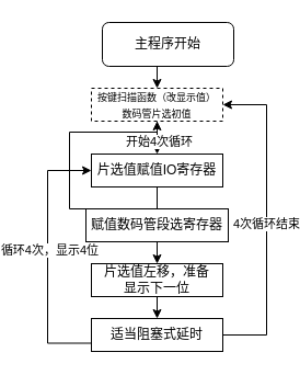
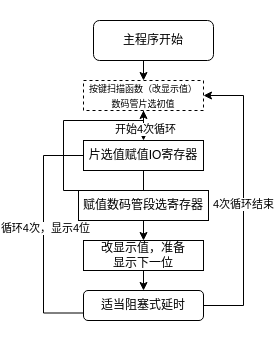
- <mxCell id="13" style="edgeStyle=orthogonalEdgeStyle;rounded=0;orthogonalLoop=1;jettySize=auto;html=1;exitX=0;exitY=0.75;exitDx=0;exitDy=0;entryX=0;entryY=0.5;entryDx=0;entryDy=0;" parent="1" source="17" target="8" edge="1"><mxGeometry relative="1" as="geometry"><Array as="points"><mxPoint x="20" y="312" /><mxPoint x="20" y="155" /></Array></mxGeometry></mxCell>
+ <mxCell id="13" style="edgeStyle=orthogonalEdgeStyle;rounded=0;orthogonalLoop=1;jettySize=auto;html=1;exitX=0;exitY=0.75;exitDx=0;exitDy=0;entryX=0;entryY=0.5;entryDx=0;entryDy=0;endArrow=none;" parent="1" source="17" target="8" edge="1"><mxGeometry relative="1" as="geometry"><Array as="points"><mxPoint x="20" y="312" /><mxPoint x="20" y="155" /></Array></mxGeometry></mxCell>
- <mxCell id="12" value="片选值左移，准备&lt;div&gt;显示下一位&lt;/div&gt;" style="rounded=0;whiteSpace=wrap;html=1;" parent="1" vertex="1"><mxGeometry x="60" y="240" width="120" height="30" as="geometry" /></mxCell>
+ <mxCell id="12" value="改显示值，准备&lt;div&gt;显示下一位&lt;/div&gt;" style="rounded=0;whiteSpace=wrap;html=1;" parent="1" vertex="1"><mxGeometry x="60" y="240" width="120" height="30" as="geometry" /></mxCell>
- <mxCell id="17" value="适当阻塞式延时" style="rounded=0;whiteSpace=wrap;html=1;" parent="1" vertex="1"><mxGeometry x="60" y="290" width="120" height="30" as="geometry" /></mxCell>
+ <mxCell id="17" value="适当阻塞式延时" style="whiteSpace=wrap;html=1;rounded=1;" parent="1" vertex="1"><mxGeometry x="60" y="290" width="120" height="30" as="geometry" /></mxCell>
